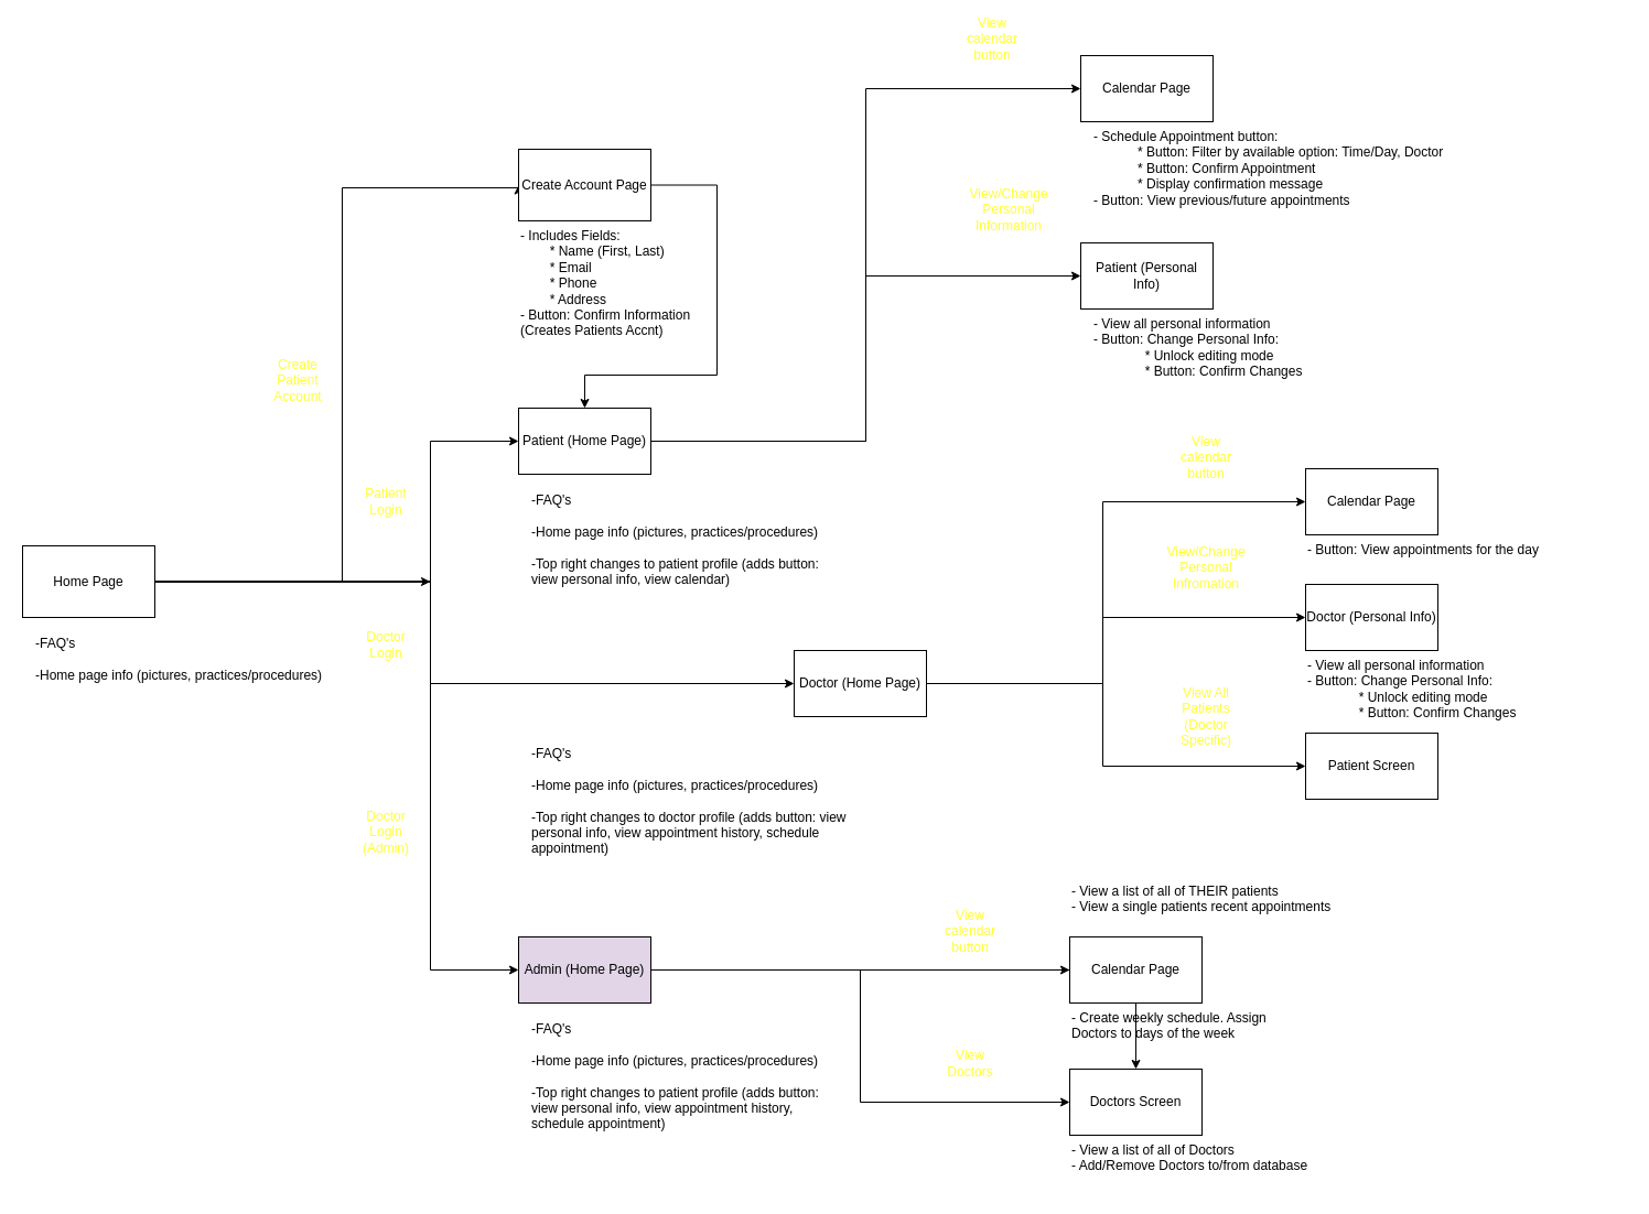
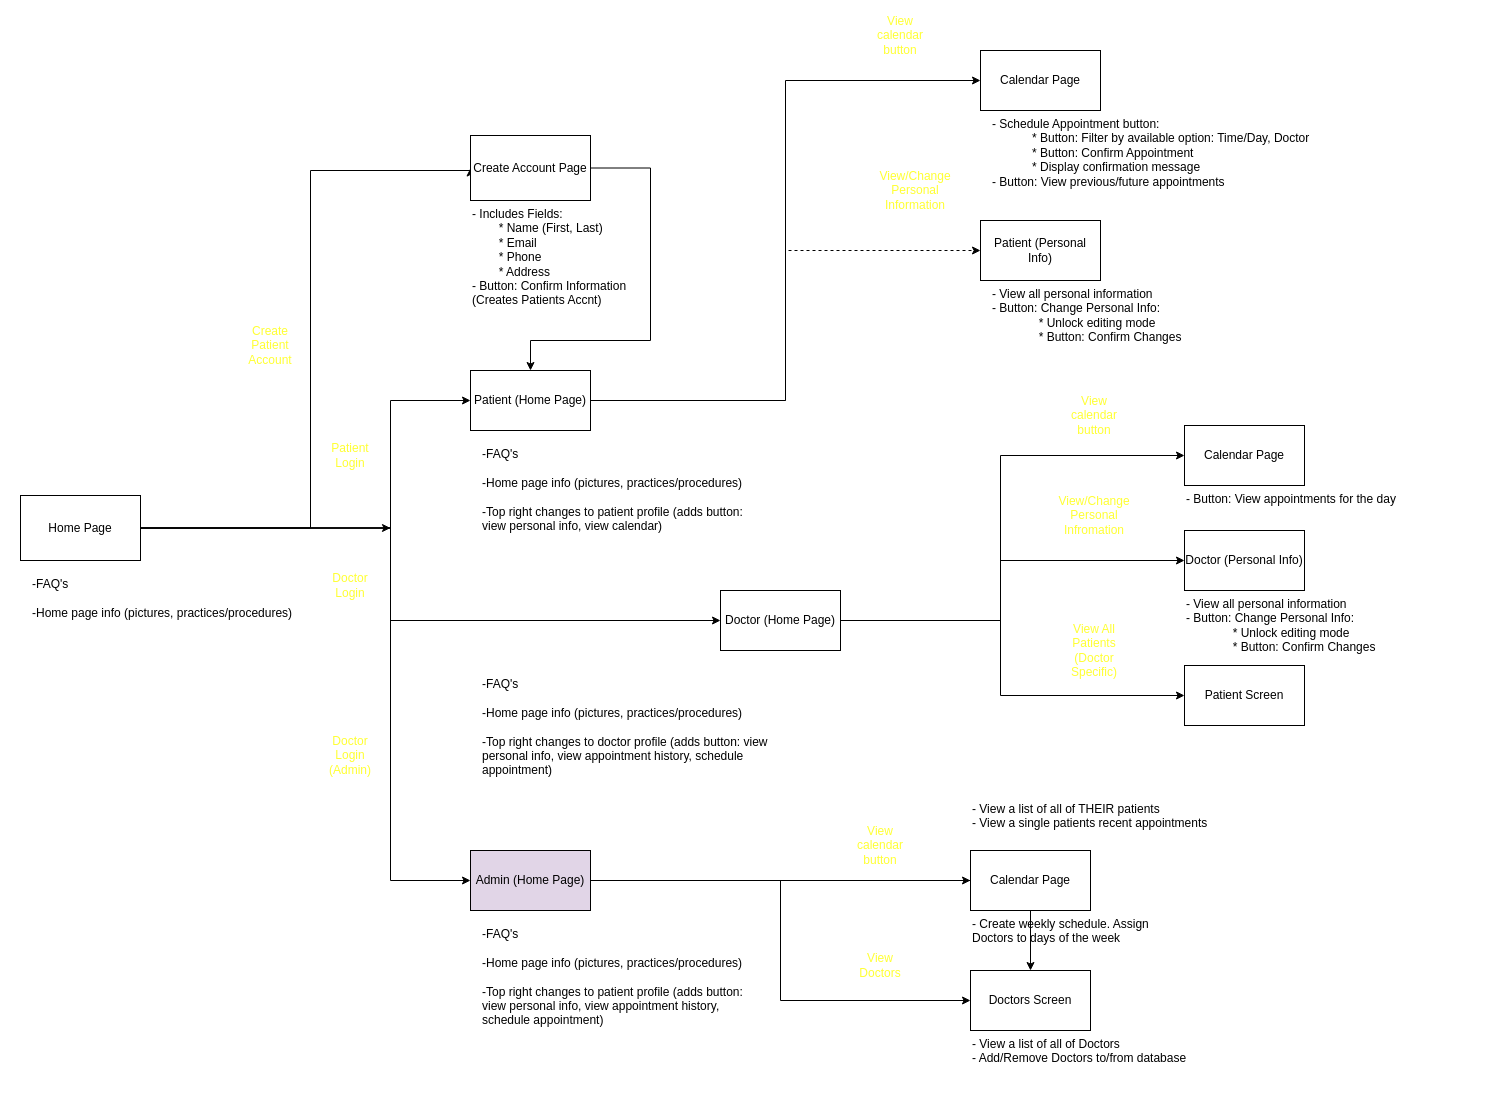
- <mxCell id="13" style="edgeStyle=orthogonalEdgeStyle;rounded=0;orthogonalLoop=1;jettySize=auto;html=1;entryX=0;entryY=0.5;entryDx=0;entryDy=0;" edge="1" parent="1" source="14" target="27"><mxGeometry relative="1" as="geometry" /></mxCell>
+ <mxCell id="13" style="edgeStyle=orthogonalEdgeStyle;rounded=0;orthogonalLoop=1;jettySize=auto;html=1;entryX=0;entryY=0.5;entryDx=0;entryDy=0;dashed=1;" edge="1" parent="1" source="14" target="27"><mxGeometry relative="1" as="geometry" /></mxCell>
